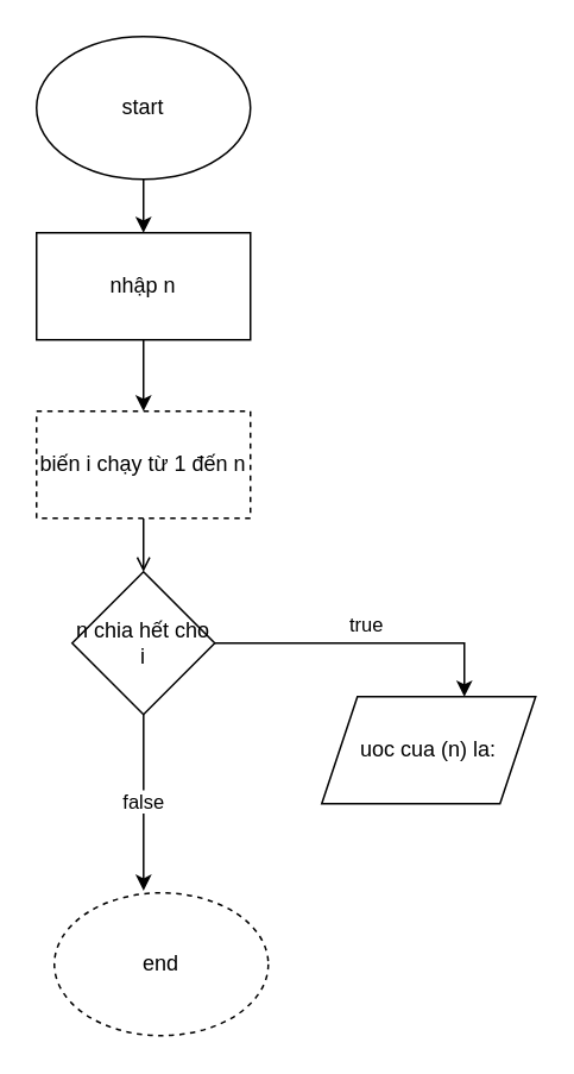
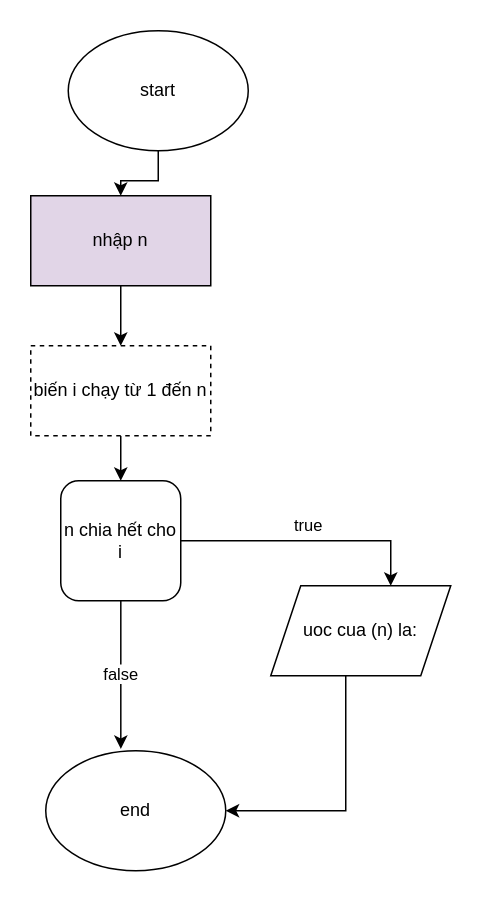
- <mxCell id="3" value="start" style="ellipse;whiteSpace=wrap;html=1;" vertex="1" parent="1"><mxGeometry x="20" y="20" width="120" height="80" as="geometry" /></mxCell>
+ <mxCell id="3" value="start" style="ellipse;whiteSpace=wrap;html=1;" vertex="1" parent="1"><mxGeometry x="45" y="20" width="120" height="80" as="geometry" /></mxCell>
- <mxCell id="5" value="nhập n" style="rounded=0;whiteSpace=wrap;html=1;" vertex="1" parent="1"><mxGeometry x="20" y="130" width="120" height="60" as="geometry" /></mxCell>
+ <mxCell id="5" value="nhập n" style="rounded=0;whiteSpace=wrap;html=1;fillColor=#e1d5e7;" vertex="1" parent="1"><mxGeometry x="20" y="130" width="120" height="60" as="geometry" /></mxCell>
- <mxCell id="8" value="" style="edgeStyle=orthogonalEdgeStyle;rounded=0;orthogonalLoop=1;jettySize=auto;html=1;endArrow=open;" edge="1" parent="1" source="9" target="7"><mxGeometry relative="1" as="geometry" /></mxCell>
+ <mxCell id="8" value="" style="edgeStyle=orthogonalEdgeStyle;rounded=0;orthogonalLoop=1;jettySize=auto;html=1;" edge="1" parent="1" source="9" target="7"><mxGeometry relative="1" as="geometry" /></mxCell>
- <mxCell id="7" value="n chia hết cho i" style="rhombus;whiteSpace=wrap;html=1;" vertex="1" parent="1"><mxGeometry x="40" y="320" width="80" height="80" as="geometry" /></mxCell>
+ <mxCell id="7" value="n chia hết cho i" style="whiteSpace=wrap;html=1;rounded=1;" vertex="1" parent="1"><mxGeometry x="40" y="320" width="80" height="80" as="geometry" /></mxCell>
+ <mxCell id="10" style="edgeStyle=orthogonalEdgeStyle;rounded=0;orthogonalLoop=1;jettySize=auto;html=1;" edge="1" parent="1" source="11" target="12"><mxGeometry relative="1" as="geometry"><Array as="points"><mxPoint x="230" y="540" /></Array></mxGeometry></mxCell>
- <mxCell id="12" value="end" style="ellipse;whiteSpace=wrap;html=1;dashed=1;" vertex="1" parent="1"><mxGeometry x="30" y="500" width="120" height="80" as="geometry" /></mxCell>
+ <mxCell id="12" value="end" style="ellipse;whiteSpace=wrap;html=1;" vertex="1" parent="1"><mxGeometry x="30" y="500" width="120" height="80" as="geometry" /></mxCell>
